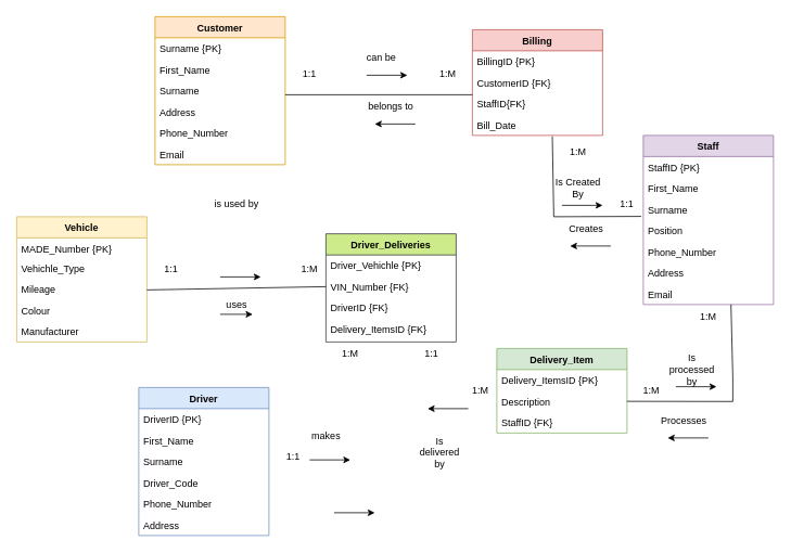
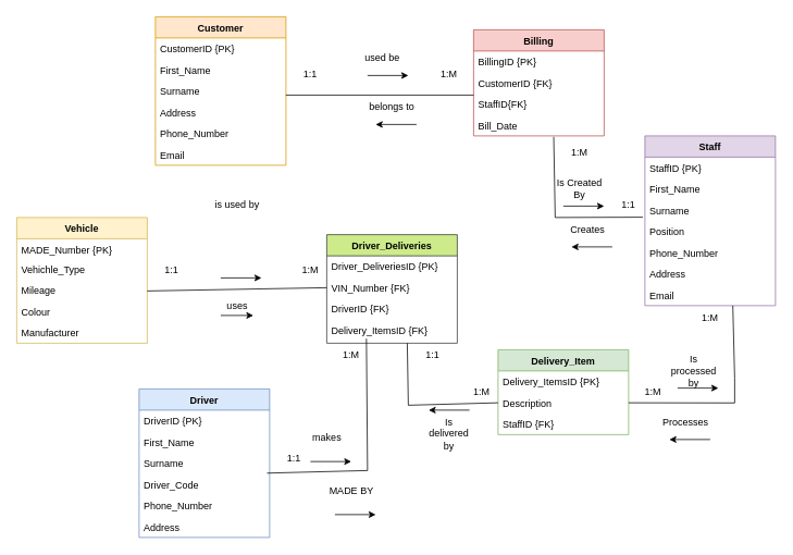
- <mxCell id="3" value="Surname {PK}" style="text;align=left;verticalAlign=top;spacingLeft=4;spacingRight=4;overflow=hidden;rotatable=0;points=[[0,0.5],[1,0.5]];portConstraint=eastwest;" parent="2" vertex="1"><mxGeometry y="26" width="160" height="26" as="geometry" /></mxCell>
+ <mxCell id="3" value="CustomerID {PK}" style="text;align=left;verticalAlign=top;spacingLeft=4;spacingRight=4;overflow=hidden;rotatable=0;points=[[0,0.5],[1,0.5]];portConstraint=eastwest;" parent="2" vertex="1"><mxGeometry y="26" width="160" height="26" as="geometry" /></mxCell>
- <mxCell id="49" value="can be&amp;nbsp;" style="text;html=1;align=center;verticalAlign=middle;whiteSpace=wrap;rounded=0;" parent="1" vertex="1"><mxGeometry x="440" y="56" width="60" height="30" as="geometry" /></mxCell>
+ <mxCell id="49" value="used be&amp;nbsp;" style="text;html=1;align=center;verticalAlign=middle;whiteSpace=wrap;rounded=0;" parent="1" vertex="1"><mxGeometry x="440" y="56" width="60" height="30" as="geometry" /></mxCell>
- <mxCell id="20" value="Driver_Vehichle {PK}" style="text;align=left;verticalAlign=top;spacingLeft=4;spacingRight=4;overflow=hidden;rotatable=0;points=[[0,0.5],[1,0.5]];portConstraint=eastwest;" parent="19" vertex="1"><mxGeometry y="26" width="160" height="26" as="geometry" /></mxCell>
+ <mxCell id="20" value="Driver_DeliveriesID {PK}" style="text;align=left;verticalAlign=top;spacingLeft=4;spacingRight=4;overflow=hidden;rotatable=0;points=[[0,0.5],[1,0.5]];portConstraint=eastwest;" parent="19" vertex="1"><mxGeometry y="26" width="160" height="26" as="geometry" /></mxCell>
+ <mxCell id="66" value="" style="endArrow=none;html=1;rounded=0;entryX=0;entryY=0.5;entryDx=0;entryDy=0;exitX=0.617;exitY=1.115;exitDx=0;exitDy=0;exitPerimeter=0;" parent="1" source="23" target="11" edge="1"><mxGeometry width="50" height="50" relative="1" as="geometry"><mxPoint x="500" y="426" as="sourcePoint" /><mxPoint x="580" y="296" as="targetPoint" /><Array as="points"><mxPoint x="500" y="496" /></Array></mxGeometry></mxCell>
+ <mxCell id="67" value="" style="endArrow=none;html=1;rounded=0;entryX=0.98;entryY=-0.031;entryDx=0;entryDy=0;entryPerimeter=0;exitX=0.304;exitY=0.9;exitDx=0;exitDy=0;exitPerimeter=0;" parent="1" source="23" target="33" edge="1"><mxGeometry width="50" height="50" relative="1" as="geometry"><mxPoint x="450" y="426" as="sourcePoint" /><mxPoint x="471" y="575" as="targetPoint" /><Array as="points"><mxPoint x="450" y="576" /></Array></mxGeometry></mxCell>
- <mxCell id="75" value="Is delivered by" style="text;html=1;align=center;verticalAlign=middle;whiteSpace=wrap;rounded=0;" vertex="1" parent="1"><mxGeometry x="510" y="541" width="60" height="30" as="geometry" /></mxCell>
+ <mxCell id="75" value="Is delivered by" style="text;html=1;align=center;verticalAlign=middle;whiteSpace=wrap;rounded=0;" vertex="1" parent="1"><mxGeometry x="520" y="516" width="60" height="30" as="geometry" /></mxCell>
+ <mxCell id="83" value="MADE BY" style="text;html=1;align=center;verticalAlign=middle;resizable=0;points=[];autosize=1;strokeColor=none;fillColor=none;" vertex="1" parent="1"><mxGeometry x="390" y="586" width="80" height="30" as="geometry" /></mxCell>
